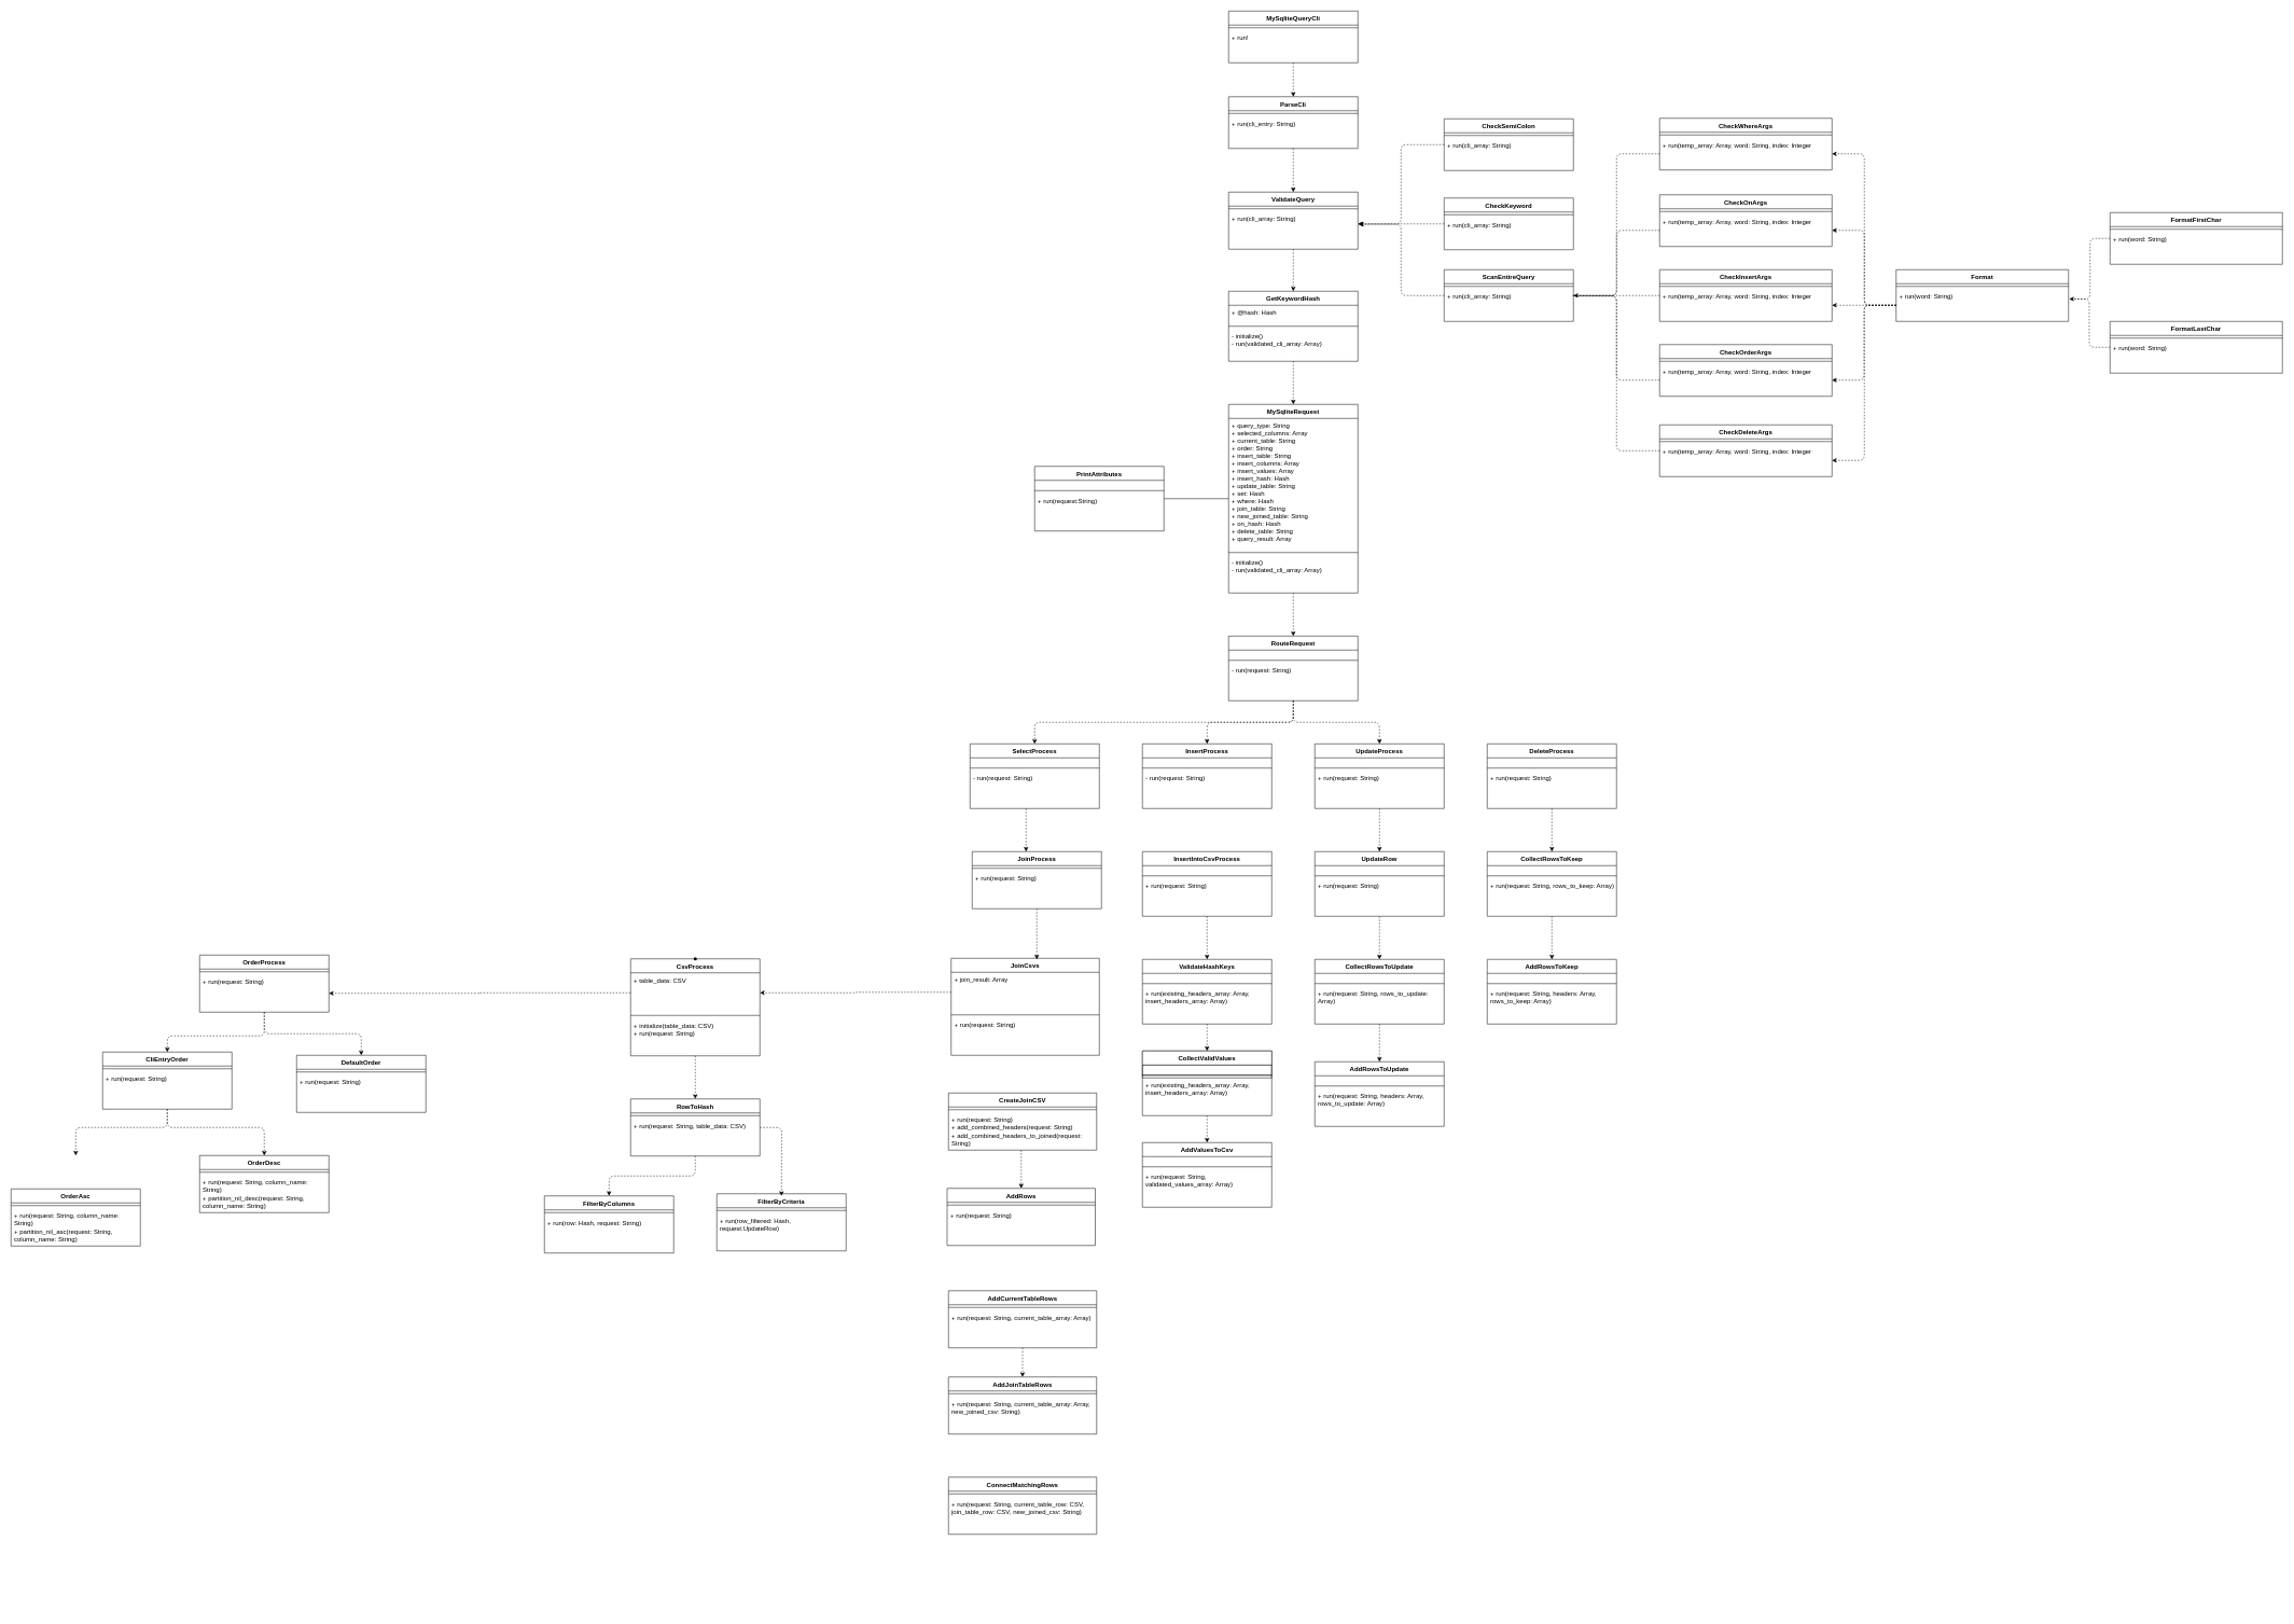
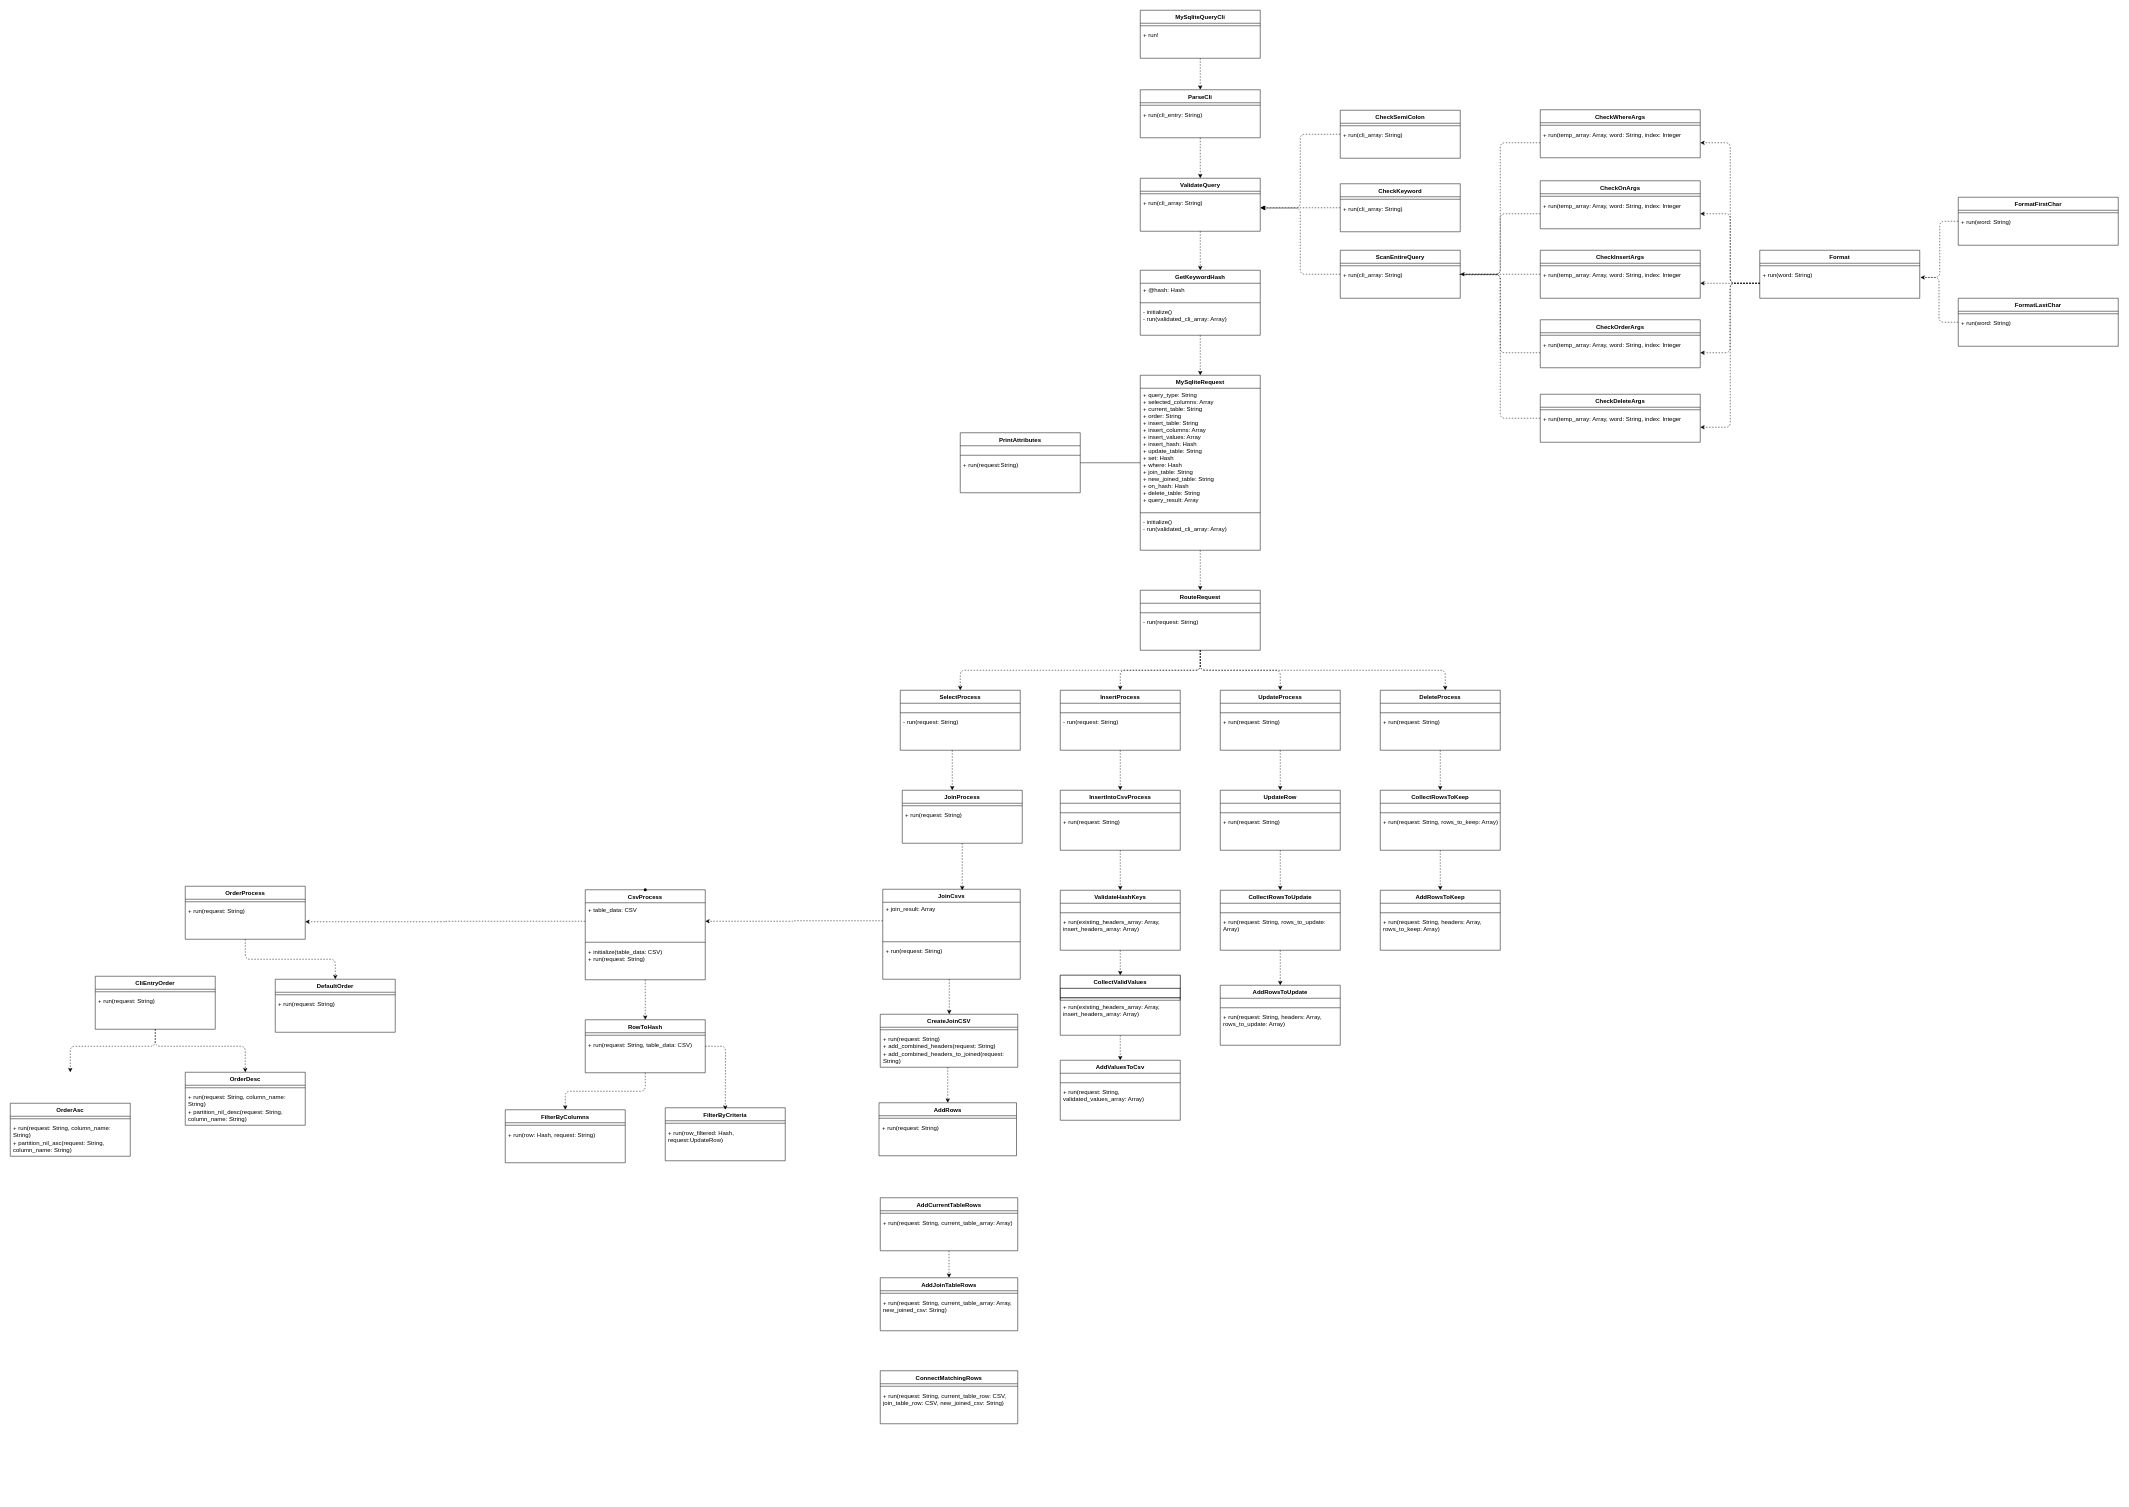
+ <mxCell id="76" value="" style="edgeStyle=orthogonalEdgeStyle;html=1;dashed=1;endArrow=classic;endFill=1;" edge="1" parent="1" source="77" target="92"><mxGeometry relative="1" as="geometry"><Array as="points"><mxPoint x="2400" y="1340" /><mxPoint x="2890" y="1340" /></Array></mxGeometry></mxCell>
+ <mxCell id="81" value="" style="edgeStyle=orthogonalEdgeStyle;html=1;dashed=1;endArrow=classic;endFill=1;" edge="1" parent="1" source="82" target="106"><mxGeometry relative="1" as="geometry" /></mxCell>
- <mxCell id="196" value="" style="edgeStyle=orthogonalEdgeStyle;html=1;dashed=1;endArrow=classic;endFill=1;" edge="1" parent="1" source="190" target="193"><mxGeometry relative="1" as="geometry"><Array as="points"><mxPoint x="490" y="1922" /><mxPoint x="310" y="1922" /></Array></mxGeometry></mxCell>
+ <mxCell id="170" value="" style="edgeStyle=orthogonalEdgeStyle;html=1;dashed=1;endArrow=classic;endFill=1;" edge="1" parent="1" source="149" target="167"><mxGeometry relative="1" as="geometry"><Array as="points"><mxPoint x="1898" y="1985" /><mxPoint x="1898" y="1985" /></Array></mxGeometry></mxCell>
